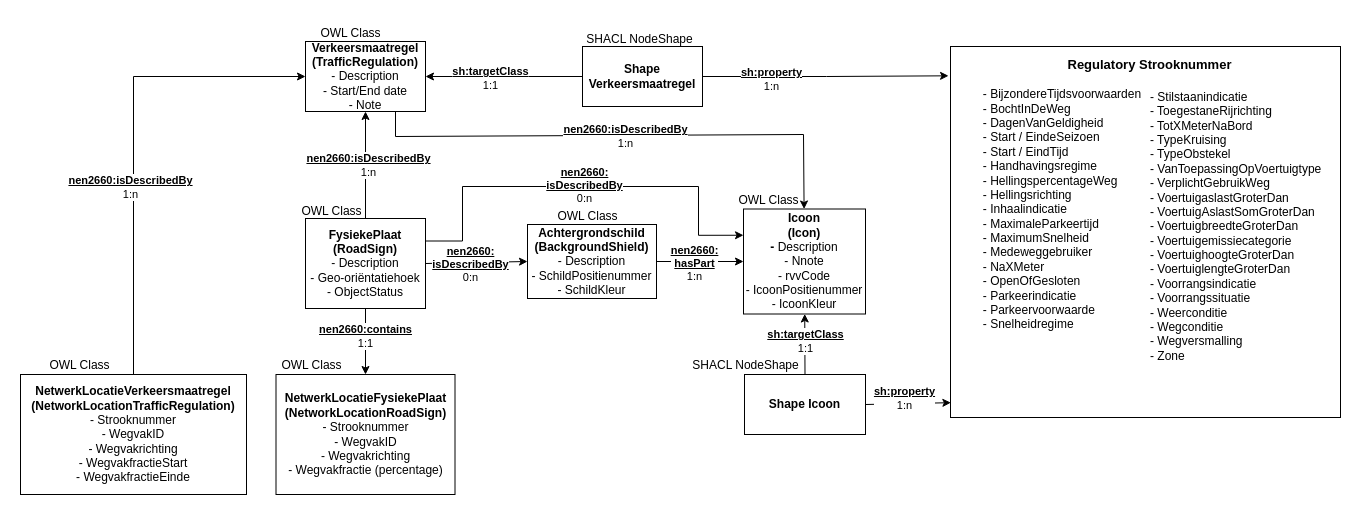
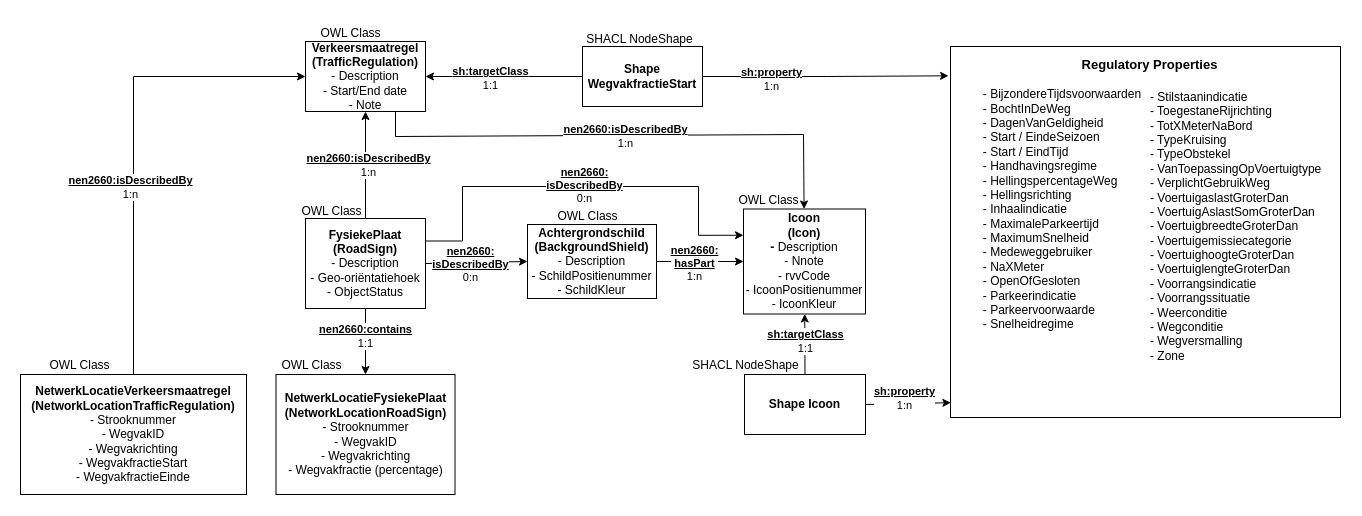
- <mxCell id="29" value="&lt;b&gt;&lt;font style=&quot;font-size: 13px;&quot;&gt;Regulatory Strooknummer&lt;/font&gt;&lt;/b&gt;" style="text;html=1;align=center;verticalAlign=middle;whiteSpace=wrap;rounded=0;fontColor=#000000;" parent="1" vertex="1"><mxGeometry x="1051.5" y="49" width="195" height="30" as="geometry" /></mxCell>
+ <mxCell id="29" value="&lt;b&gt;&lt;font style=&quot;font-size: 13px;&quot;&gt;Regulatory Properties&lt;/font&gt;&lt;/b&gt;" style="text;html=1;align=center;verticalAlign=middle;whiteSpace=wrap;rounded=0;fontColor=#000000;" parent="1" vertex="1"><mxGeometry x="1051.5" y="49" width="195" height="30" as="geometry" /></mxCell>
- <mxCell id="33" value="&lt;b&gt;Shape Verkeersmaatregel&lt;/b&gt;" style="rounded=0;whiteSpace=wrap;html=1;fontColor=#000000;" parent="1" vertex="1"><mxGeometry x="582" y="46" width="120" height="60" as="geometry" /></mxCell>
+ <mxCell id="33" value="&lt;b&gt;Shape WegvakfractieStart&lt;/b&gt;" style="rounded=0;whiteSpace=wrap;html=1;fontColor=#000000;" parent="1" vertex="1"><mxGeometry x="582" y="46" width="120" height="60" as="geometry" /></mxCell>
